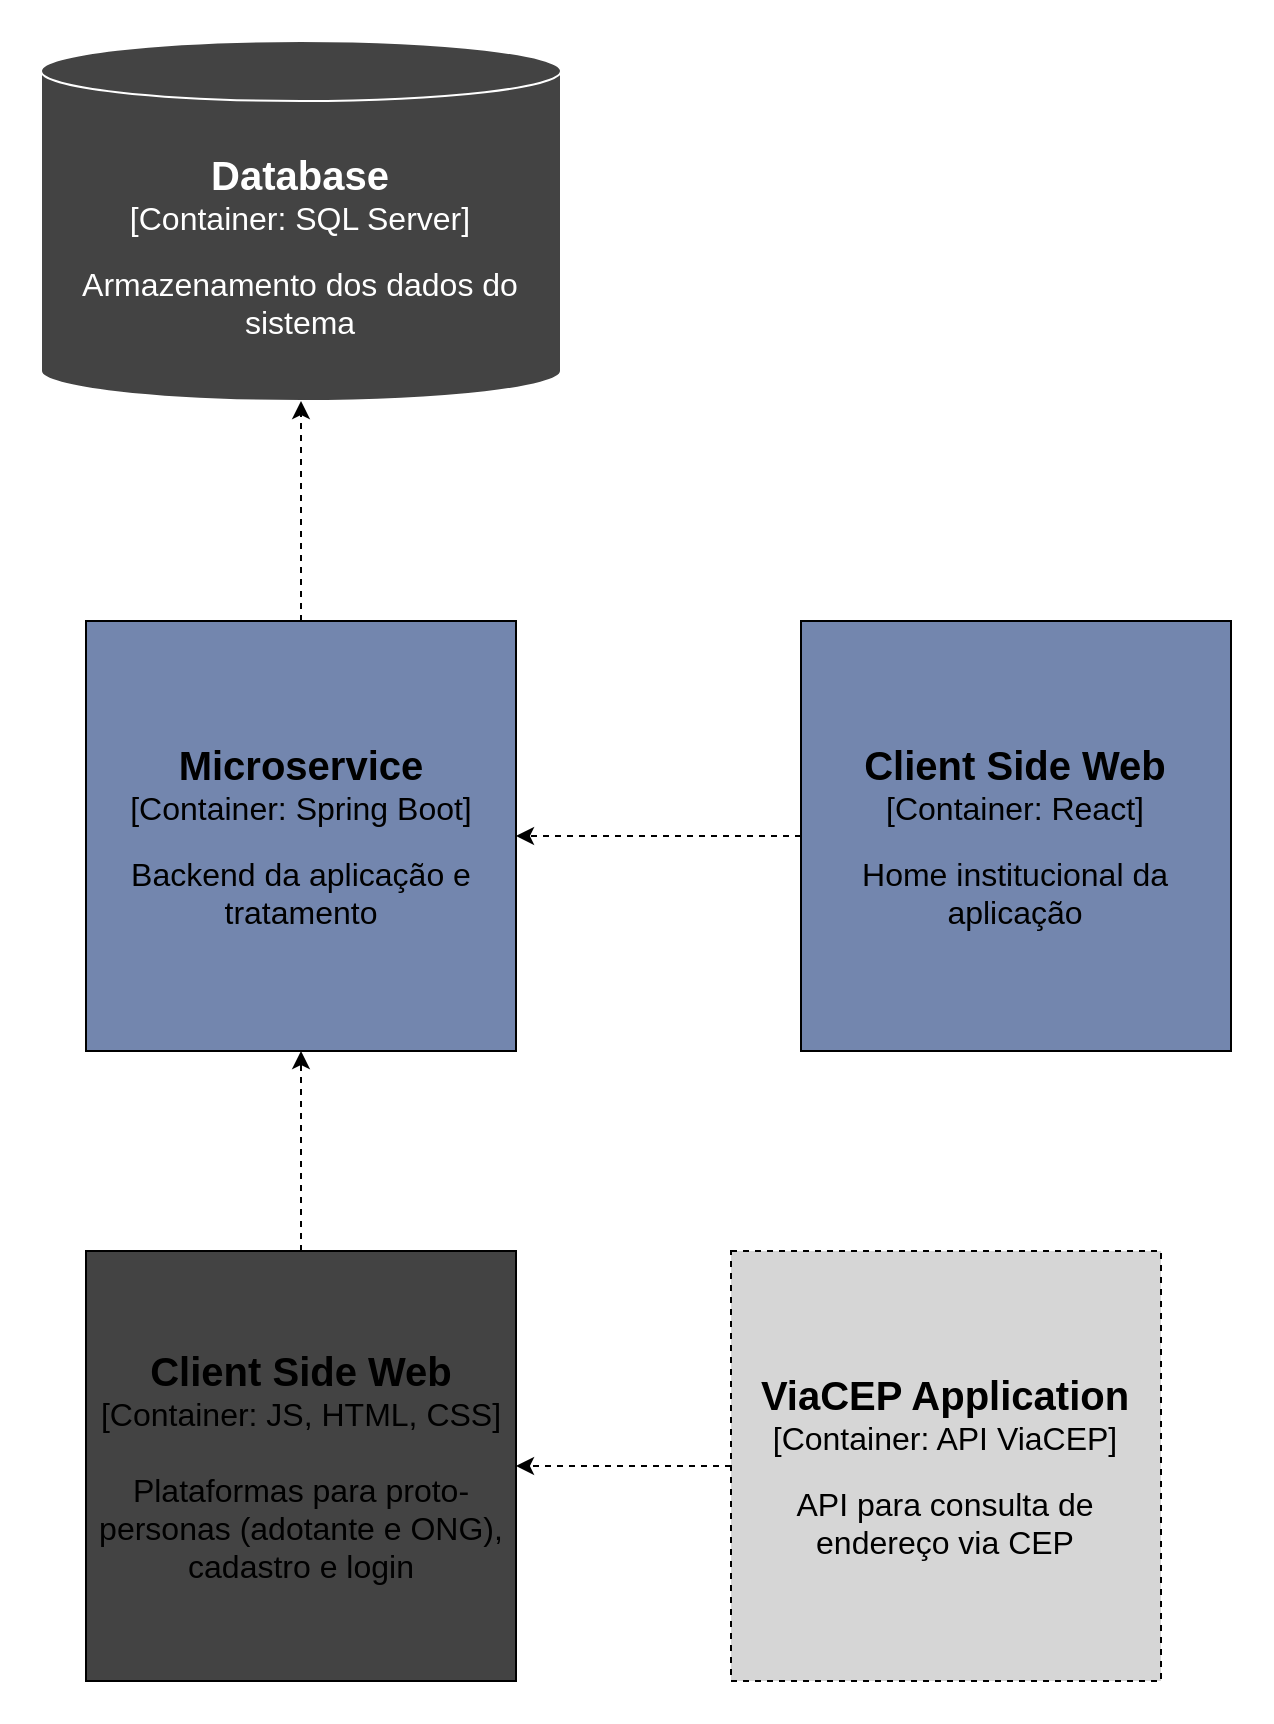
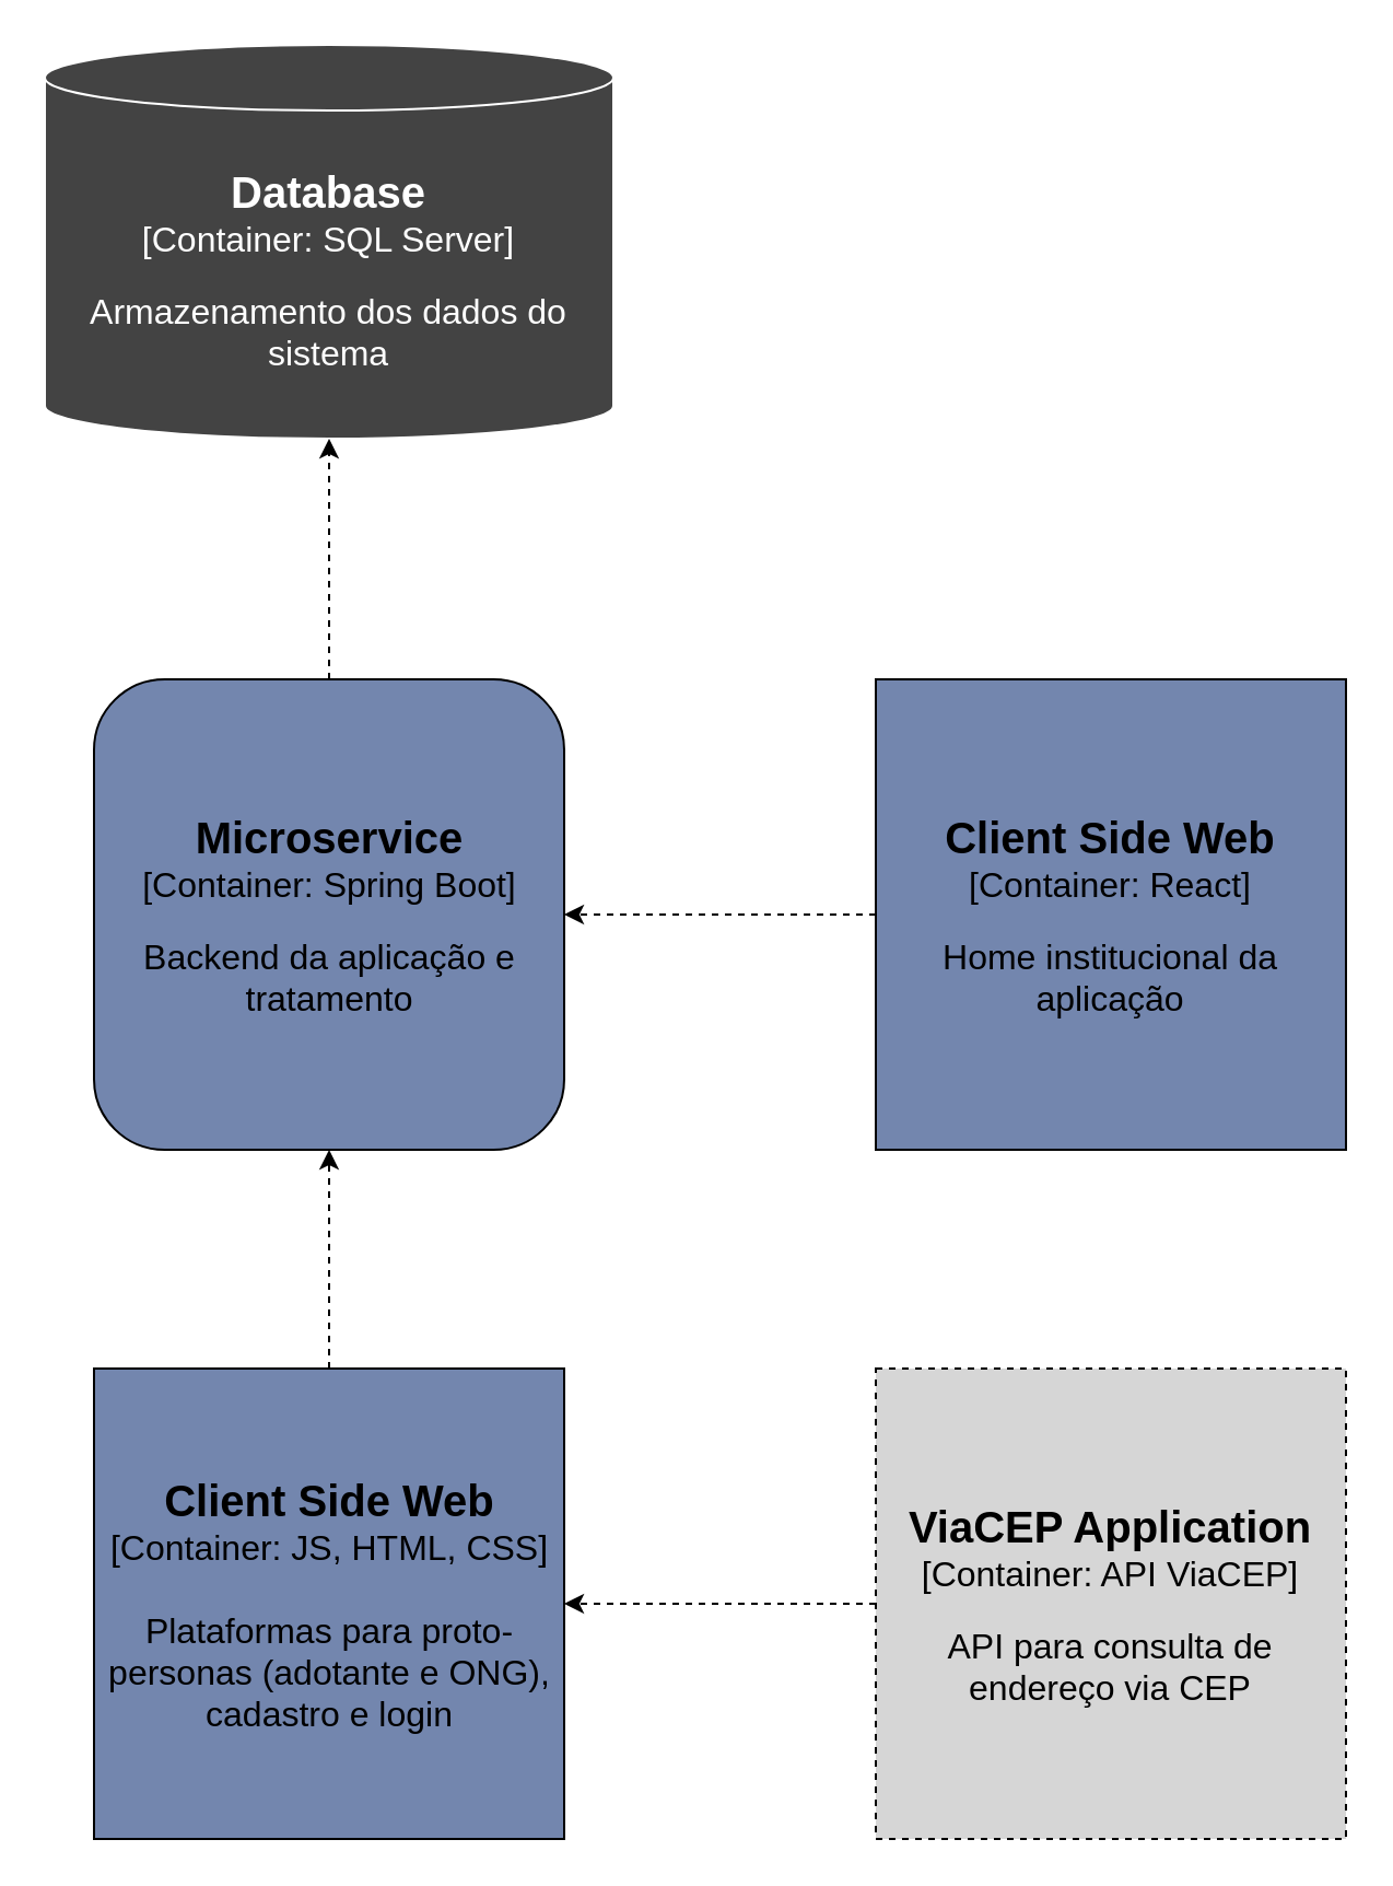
- <mxCell id="4" value="&lt;font&gt;&lt;b&gt;&lt;font style=&quot;font-size: 20px&quot;&gt;Microservice&lt;/font&gt;&lt;/b&gt;&lt;br&gt;&lt;font style=&quot;font-size: 16px&quot;&gt;[Container: Spring Boot]&lt;/font&gt;&lt;br&gt;&lt;br&gt;&lt;font style=&quot;font-size: 16px&quot;&gt;Backend da aplicação e tratamento&lt;/font&gt;&lt;br&gt;&lt;/font&gt;" style="whiteSpace=wrap;html=1;aspect=fixed;fillColor=#7386AE;" vertex="1" parent="1"><mxGeometry x="42.5" y="310" width="215" height="215" as="geometry" /></mxCell>
+ <mxCell id="4" value="&lt;font&gt;&lt;b&gt;&lt;font style=&quot;font-size: 20px&quot;&gt;Microservice&lt;/font&gt;&lt;/b&gt;&lt;br&gt;&lt;font style=&quot;font-size: 16px&quot;&gt;[Container: Spring Boot]&lt;/font&gt;&lt;br&gt;&lt;br&gt;&lt;font style=&quot;font-size: 16px&quot;&gt;Backend da aplicação e tratamento&lt;/font&gt;&lt;br&gt;&lt;/font&gt;" style="whiteSpace=wrap;html=1;aspect=fixed;fillColor=#7386AE;rounded=1;" vertex="1" parent="1"><mxGeometry x="42.5" y="310" width="215" height="215" as="geometry" /></mxCell>
- <mxCell id="8" value="&lt;font&gt;&lt;b&gt;&lt;font style=&quot;font-size: 20px&quot;&gt;Client Side Web&lt;/font&gt;&lt;/b&gt;&lt;br&gt;&lt;font style=&quot;font-size: 16px&quot;&gt;[Container: JS, HTML, CSS]&lt;/font&gt;&lt;br&gt;&lt;font style=&quot;font-size: 16px&quot;&gt;&lt;br&gt;Plataformas para proto-personas (adotante e ONG), cadastro e login&lt;/font&gt;&lt;br&gt;&lt;/font&gt;" style="whiteSpace=wrap;html=1;aspect=fixed;fillColor=#434343;" vertex="1" parent="1"><mxGeometry x="42.5" y="625" width="215" height="215" as="geometry" /></mxCell>
+ <mxCell id="8" value="&lt;font&gt;&lt;b&gt;&lt;font style=&quot;font-size: 20px&quot;&gt;Client Side Web&lt;/font&gt;&lt;/b&gt;&lt;br&gt;&lt;font style=&quot;font-size: 16px&quot;&gt;[Container: JS, HTML, CSS]&lt;/font&gt;&lt;br&gt;&lt;font style=&quot;font-size: 16px&quot;&gt;&lt;br&gt;Plataformas para proto-personas (adotante e ONG), cadastro e login&lt;/font&gt;&lt;br&gt;&lt;/font&gt;" style="whiteSpace=wrap;html=1;aspect=fixed;fillColor=#7386AE;" vertex="1" parent="1"><mxGeometry x="42.5" y="625" width="215" height="215" as="geometry" /></mxCell>
- <mxCell id="10" value="&lt;font&gt;&lt;span style=&quot;font-size: 20px&quot;&gt;&lt;b&gt;ViaCEP Application&lt;br&gt;&lt;/b&gt;&lt;/span&gt;&lt;font style=&quot;font-size: 16px&quot;&gt;[Container: API ViaCEP]&lt;/font&gt;&lt;br&gt;&lt;br&gt;&lt;font style=&quot;font-size: 16px&quot;&gt;API para consulta de endereço via CEP&lt;/font&gt;&lt;br&gt;&lt;/font&gt;" style="whiteSpace=wrap;html=1;aspect=fixed;dashed=1;fillColor=#D6D6D6;" vertex="1" parent="1"><mxGeometry x="365" y="625" width="215" height="215" as="geometry" /></mxCell>
+ <mxCell id="10" value="&lt;font&gt;&lt;span style=&quot;font-size: 20px&quot;&gt;&lt;b&gt;ViaCEP Application&lt;br&gt;&lt;/b&gt;&lt;/span&gt;&lt;font style=&quot;font-size: 16px&quot;&gt;[Container: API ViaCEP]&lt;/font&gt;&lt;br&gt;&lt;br&gt;&lt;font style=&quot;font-size: 16px&quot;&gt;API para consulta de endereço via CEP&lt;/font&gt;&lt;br&gt;&lt;/font&gt;" style="whiteSpace=wrap;html=1;aspect=fixed;dashed=1;fillColor=#D6D6D6;" vertex="1" parent="1"><mxGeometry x="400" y="625" width="215" height="215" as="geometry" /></mxCell>
